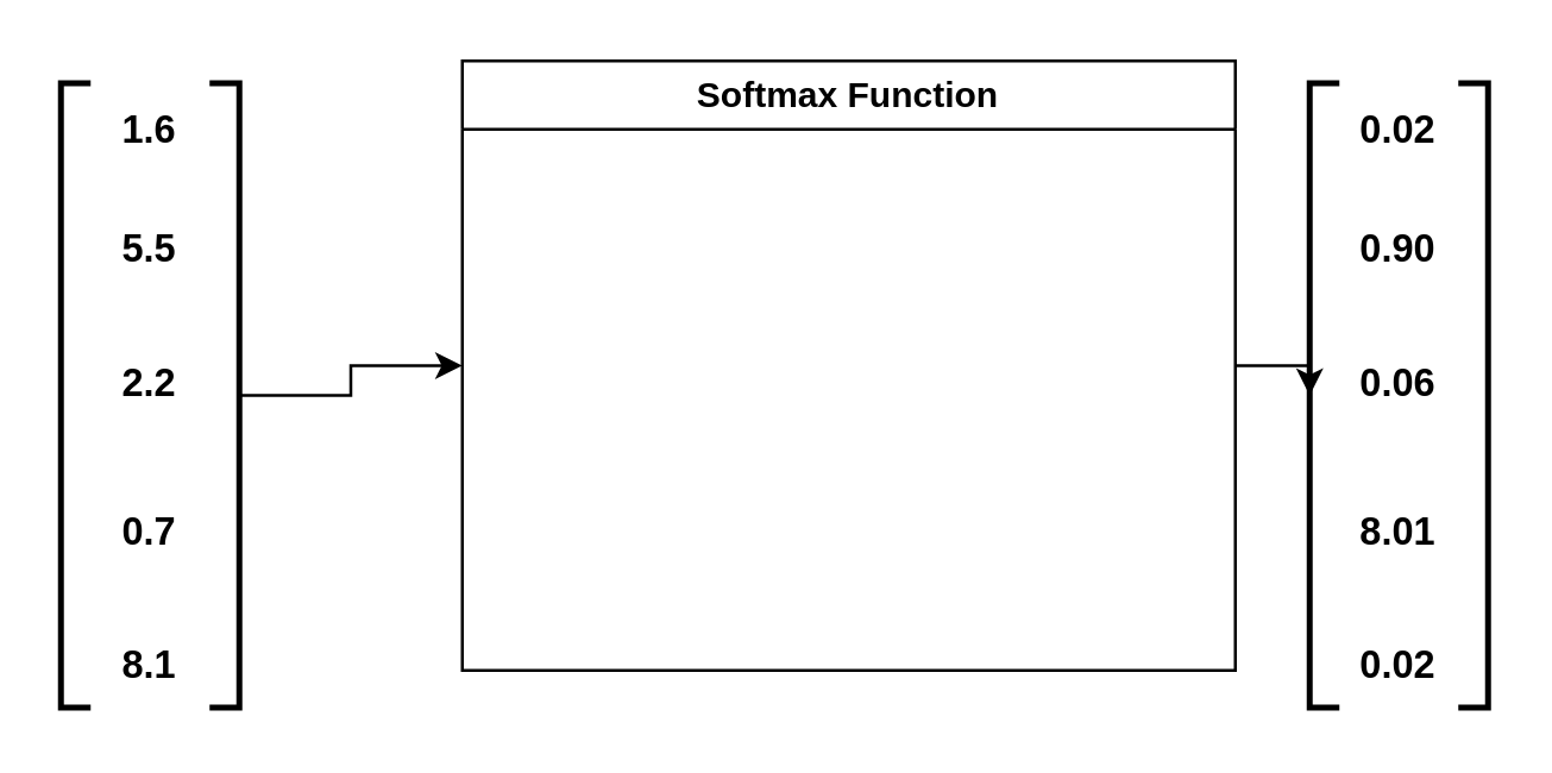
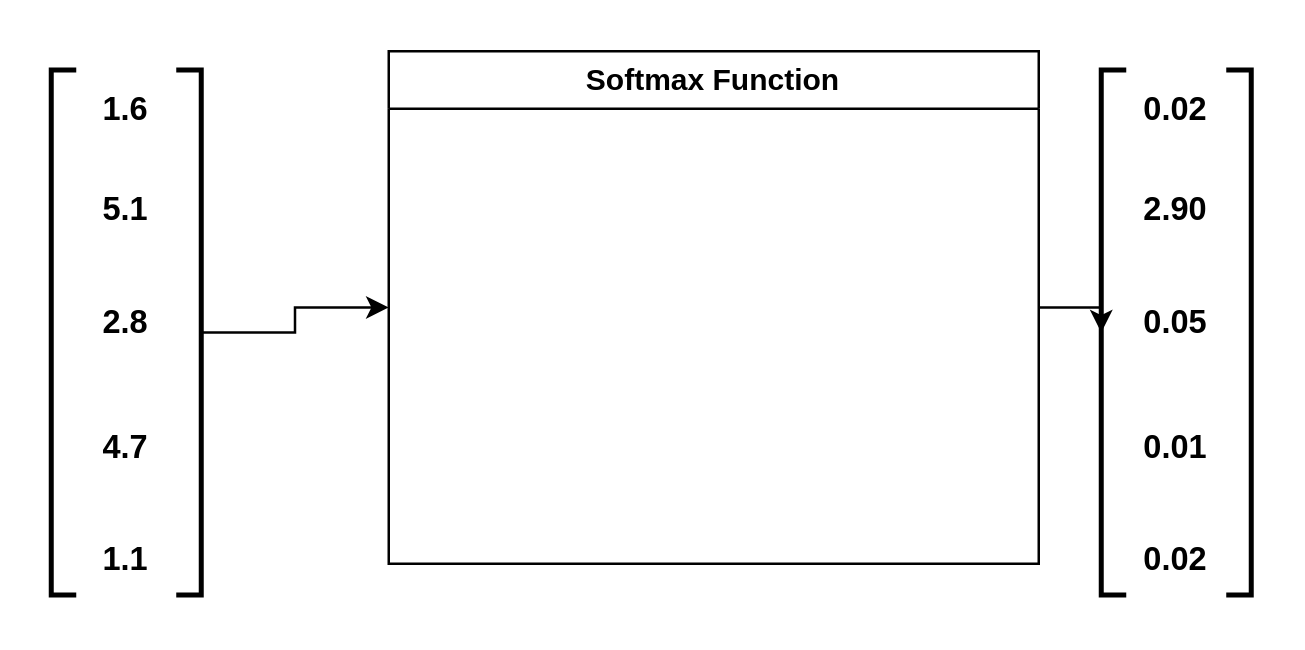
- <mxCell id="6" value="5.5" style="text;html=1;strokeColor=none;fillColor=none;align=center;verticalAlign=middle;whiteSpace=wrap;rounded=0;fontSize=13;fontStyle=1" vertex="1" parent="1"><mxGeometry x="20" y="67.5" width="60" height="30" as="geometry" /></mxCell>
+ <mxCell id="6" value="5.1" style="text;html=1;strokeColor=none;fillColor=none;align=center;verticalAlign=middle;whiteSpace=wrap;rounded=0;fontSize=13;fontStyle=1" vertex="1" parent="1"><mxGeometry x="20" y="67.5" width="60" height="30" as="geometry" /></mxCell>
- <mxCell id="14" value="0.90" style="text;html=1;strokeColor=none;fillColor=none;align=center;verticalAlign=middle;whiteSpace=wrap;rounded=0;fontSize=13;fontStyle=1" vertex="1" parent="1"><mxGeometry x="440" y="67.5" width="60" height="30" as="geometry" /></mxCell>
+ <mxCell id="14" value="2.90" style="text;html=1;strokeColor=none;fillColor=none;align=center;verticalAlign=middle;whiteSpace=wrap;rounded=0;fontSize=13;fontStyle=1" vertex="1" parent="1"><mxGeometry x="440" y="67.5" width="60" height="30" as="geometry" /></mxCell>
- <mxCell id="7" value="2.2" style="text;html=1;strokeColor=none;fillColor=none;align=center;verticalAlign=middle;whiteSpace=wrap;rounded=0;fontSize=13;fontStyle=1" vertex="1" parent="1"><mxGeometry x="20" y="112.5" width="60" height="30" as="geometry" /></mxCell>
+ <mxCell id="7" value="2.8" style="text;html=1;strokeColor=none;fillColor=none;align=center;verticalAlign=middle;whiteSpace=wrap;rounded=0;fontSize=13;fontStyle=1" vertex="1" parent="1"><mxGeometry x="20" y="112.5" width="60" height="30" as="geometry" /></mxCell>
- <mxCell id="15" value="0.06" style="text;html=1;strokeColor=none;fillColor=none;align=center;verticalAlign=middle;whiteSpace=wrap;rounded=0;fontSize=13;fontStyle=1" vertex="1" parent="1"><mxGeometry x="440" y="112.5" width="60" height="30" as="geometry" /></mxCell>
+ <mxCell id="15" value="0.05" style="text;html=1;strokeColor=none;fillColor=none;align=center;verticalAlign=middle;whiteSpace=wrap;rounded=0;fontSize=13;fontStyle=1" vertex="1" parent="1"><mxGeometry x="440" y="112.5" width="60" height="30" as="geometry" /></mxCell>
- <mxCell id="8" value="0.7" style="text;html=1;strokeColor=none;fillColor=none;align=center;verticalAlign=middle;whiteSpace=wrap;rounded=0;fontSize=13;fontStyle=1" vertex="1" parent="1"><mxGeometry x="20" y="162.5" width="60" height="30" as="geometry" /></mxCell>
+ <mxCell id="8" value="4.7" style="text;html=1;strokeColor=none;fillColor=none;align=center;verticalAlign=middle;whiteSpace=wrap;rounded=0;fontSize=13;fontStyle=1" vertex="1" parent="1"><mxGeometry x="20" y="162.5" width="60" height="30" as="geometry" /></mxCell>
- <mxCell id="16" value="8.01" style="text;html=1;strokeColor=none;fillColor=none;align=center;verticalAlign=middle;whiteSpace=wrap;rounded=0;fontSize=13;fontStyle=1" vertex="1" parent="1"><mxGeometry x="440" y="162.5" width="60" height="30" as="geometry" /></mxCell>
+ <mxCell id="16" value="0.01" style="text;html=1;strokeColor=none;fillColor=none;align=center;verticalAlign=middle;whiteSpace=wrap;rounded=0;fontSize=13;fontStyle=1" vertex="1" parent="1"><mxGeometry x="440" y="162.5" width="60" height="30" as="geometry" /></mxCell>
- <mxCell id="9" value="8.1" style="text;html=1;strokeColor=none;fillColor=none;align=center;verticalAlign=middle;whiteSpace=wrap;rounded=0;fontSize=13;fontStyle=1" vertex="1" parent="1"><mxGeometry x="20" y="207.5" width="60" height="30" as="geometry" /></mxCell>
+ <mxCell id="9" value="1.1" style="text;html=1;strokeColor=none;fillColor=none;align=center;verticalAlign=middle;whiteSpace=wrap;rounded=0;fontSize=13;fontStyle=1" vertex="1" parent="1"><mxGeometry x="20" y="207.5" width="60" height="30" as="geometry" /></mxCell>
